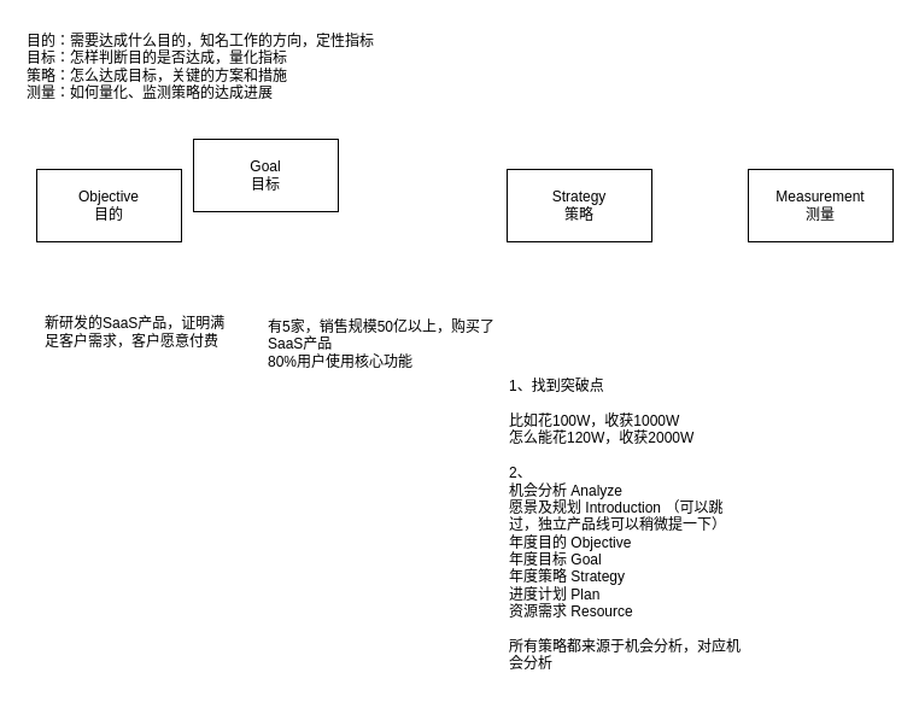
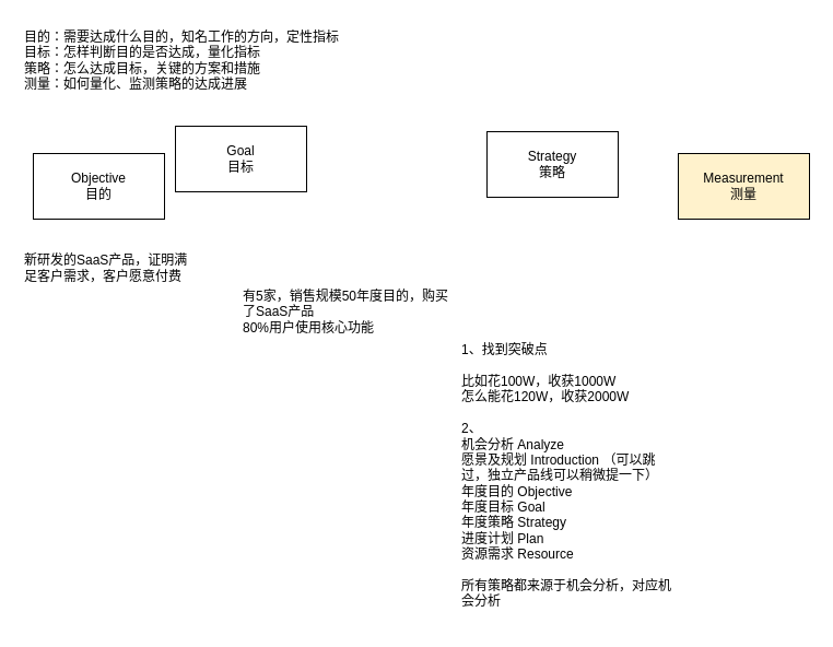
- <mxCell id="4" value="Strategy&lt;br&gt;策略" style="rounded=0;whiteSpace=wrap;html=1;" vertex="1" parent="1"><mxGeometry x="420" y="140" width="120" height="60" as="geometry" /></mxCell>
+ <mxCell id="4" value="Strategy&lt;br&gt;策略" style="rounded=0;whiteSpace=wrap;html=1;" vertex="1" parent="1"><mxGeometry x="445" y="120" width="120" height="60" as="geometry" /></mxCell>
- <mxCell id="5" value="Measurement&lt;br&gt;测量" style="rounded=0;whiteSpace=wrap;html=1;" vertex="1" parent="1"><mxGeometry x="620" y="140" width="120" height="60" as="geometry" /></mxCell>
+ <mxCell id="5" value="Measurement&lt;br&gt;测量" style="rounded=0;whiteSpace=wrap;html=1;fillColor=#fff2cc;" vertex="1" parent="1"><mxGeometry x="620" y="140" width="120" height="60" as="geometry" /></mxCell>
- <mxCell id="8" value="新研发的SaaS产品，证明满足客户需求，客户愿意付费" style="text;html=1;strokeColor=none;fillColor=none;align=left;verticalAlign=middle;whiteSpace=wrap;rounded=0;" vertex="1" parent="1"><mxGeometry x="35" y="250" width="160" height="50" as="geometry" /></mxCell>
+ <mxCell id="8" value="新研发的SaaS产品，证明满足客户需求，客户愿意付费" style="text;html=1;strokeColor=none;fillColor=none;align=left;verticalAlign=middle;whiteSpace=wrap;rounded=0;" vertex="1" parent="1"><mxGeometry x="20" y="220" width="160" height="50" as="geometry" /></mxCell>
- <mxCell id="6" value="有5家，销售规模50亿以上，购买了SaaS产品&lt;br&gt;80%用户使用核心功能" style="text;html=1;strokeColor=none;fillColor=none;align=left;verticalAlign=middle;whiteSpace=wrap;rounded=0;" vertex="1" parent="1"><mxGeometry x="220" y="260" width="200" height="50" as="geometry" /></mxCell>
+ <mxCell id="6" value="有5家，销售规模50年度目的，购买了SaaS产品&lt;br&gt;80%用户使用核心功能" style="text;html=1;strokeColor=none;fillColor=none;align=left;verticalAlign=middle;whiteSpace=wrap;rounded=0;" vertex="1" parent="1"><mxGeometry x="220" y="260" width="200" height="50" as="geometry" /></mxCell>
